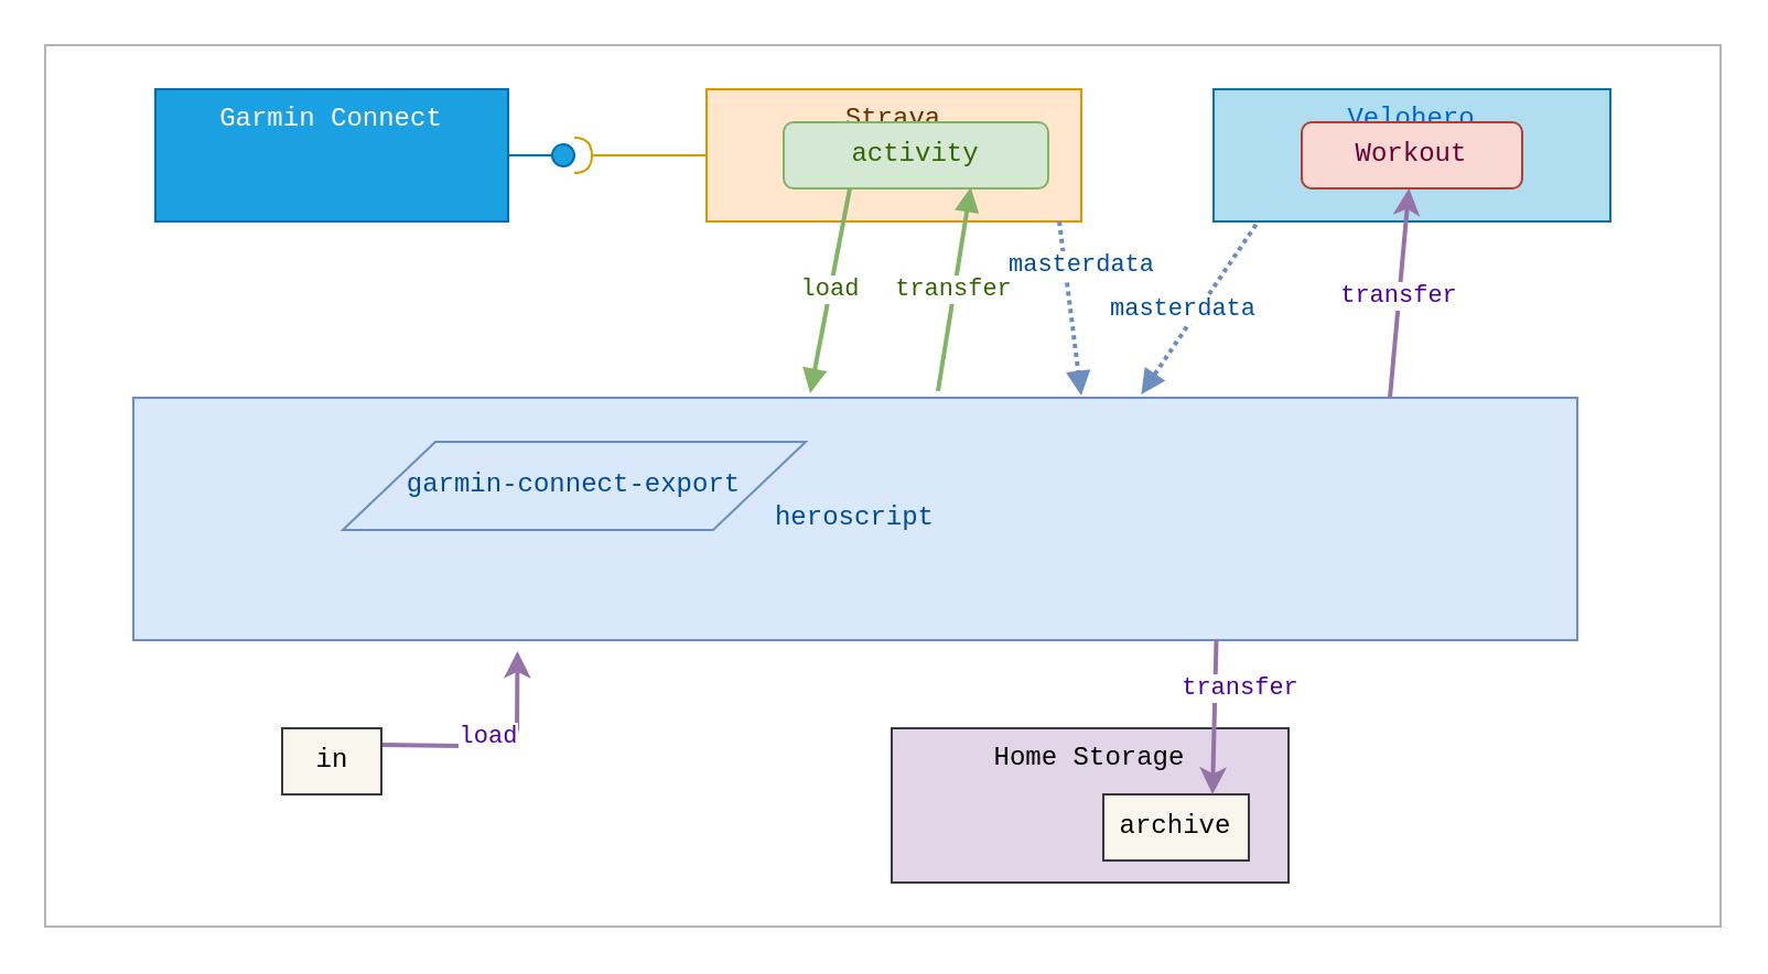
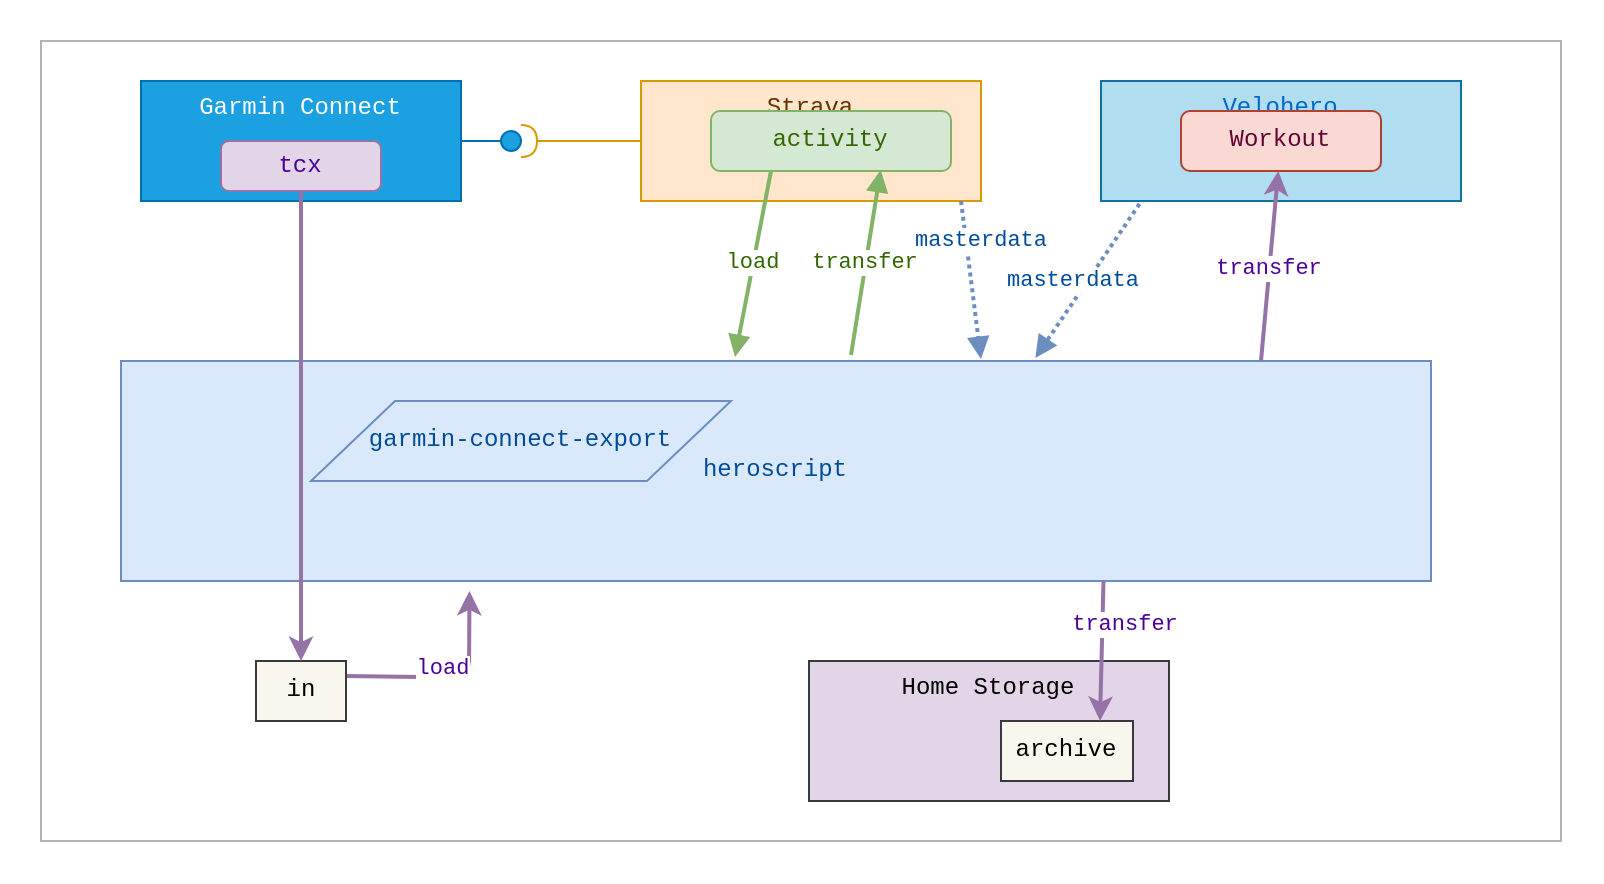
+ <mxCell id="17" value="tcx" style="rounded=1;whiteSpace=wrap;html=1;fontFamily=Courier New;fillColor=#e1d5e7;strokeColor=#9673a6;fontColor=#4C0099;" parent="1" vertex="1"><mxGeometry x="110" y="70" width="80" height="25" as="geometry" /></mxCell>
+ <mxCell id="24" value="" style="endArrow=classic;html=1;fontColor=#4C0099;fillColor=#e1d5e7;strokeColor=#9673a6;strokeWidth=2;fontFamily=Courier New;" edge="1" parent="1" source="17" target="19"><mxGeometry width="50" height="50" relative="1" as="geometry"><mxPoint x="151.695" y="95" as="sourcePoint" /><mxPoint x="170" y="305" as="targetPoint" /><Array as="points" /></mxGeometry></mxCell>
